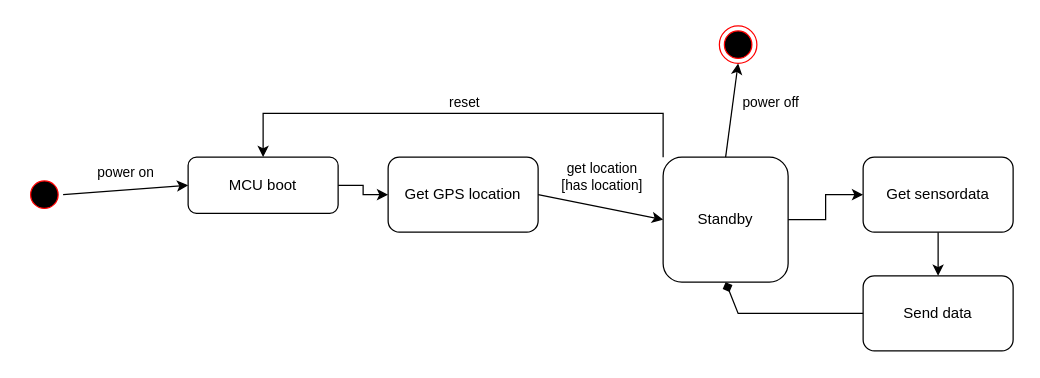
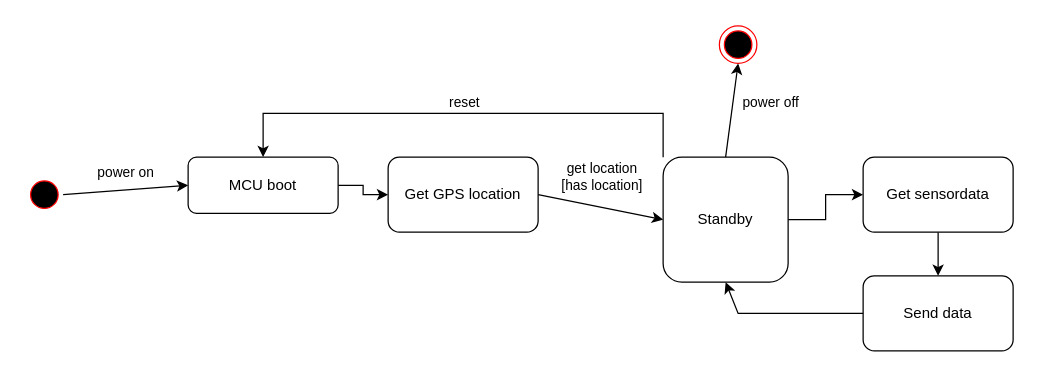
- <mxCell id="18" value="" style="endArrow=diamond;html=1;rounded=0;exitX=0;exitY=0.5;exitDx=0;exitDy=0;entryX=0.5;entryY=1;entryDx=0;entryDy=0;" edge="1" parent="1" source="11" target="7"><mxGeometry width="50" height="50" relative="1" as="geometry"><mxPoint x="550" y="310" as="sourcePoint" /><mxPoint x="600" y="260" as="targetPoint" /><Array as="points"><mxPoint x="590" y="250" /></Array></mxGeometry></mxCell>
+ <mxCell id="18" value="" style="endArrow=classic;html=1;rounded=0;exitX=0;exitY=0.5;exitDx=0;exitDy=0;entryX=0.5;entryY=1;entryDx=0;entryDy=0;" edge="1" parent="1" source="11" target="7"><mxGeometry width="50" height="50" relative="1" as="geometry"><mxPoint x="550" y="310" as="sourcePoint" /><mxPoint x="600" y="260" as="targetPoint" /><Array as="points"><mxPoint x="590" y="250" /></Array></mxGeometry></mxCell>
